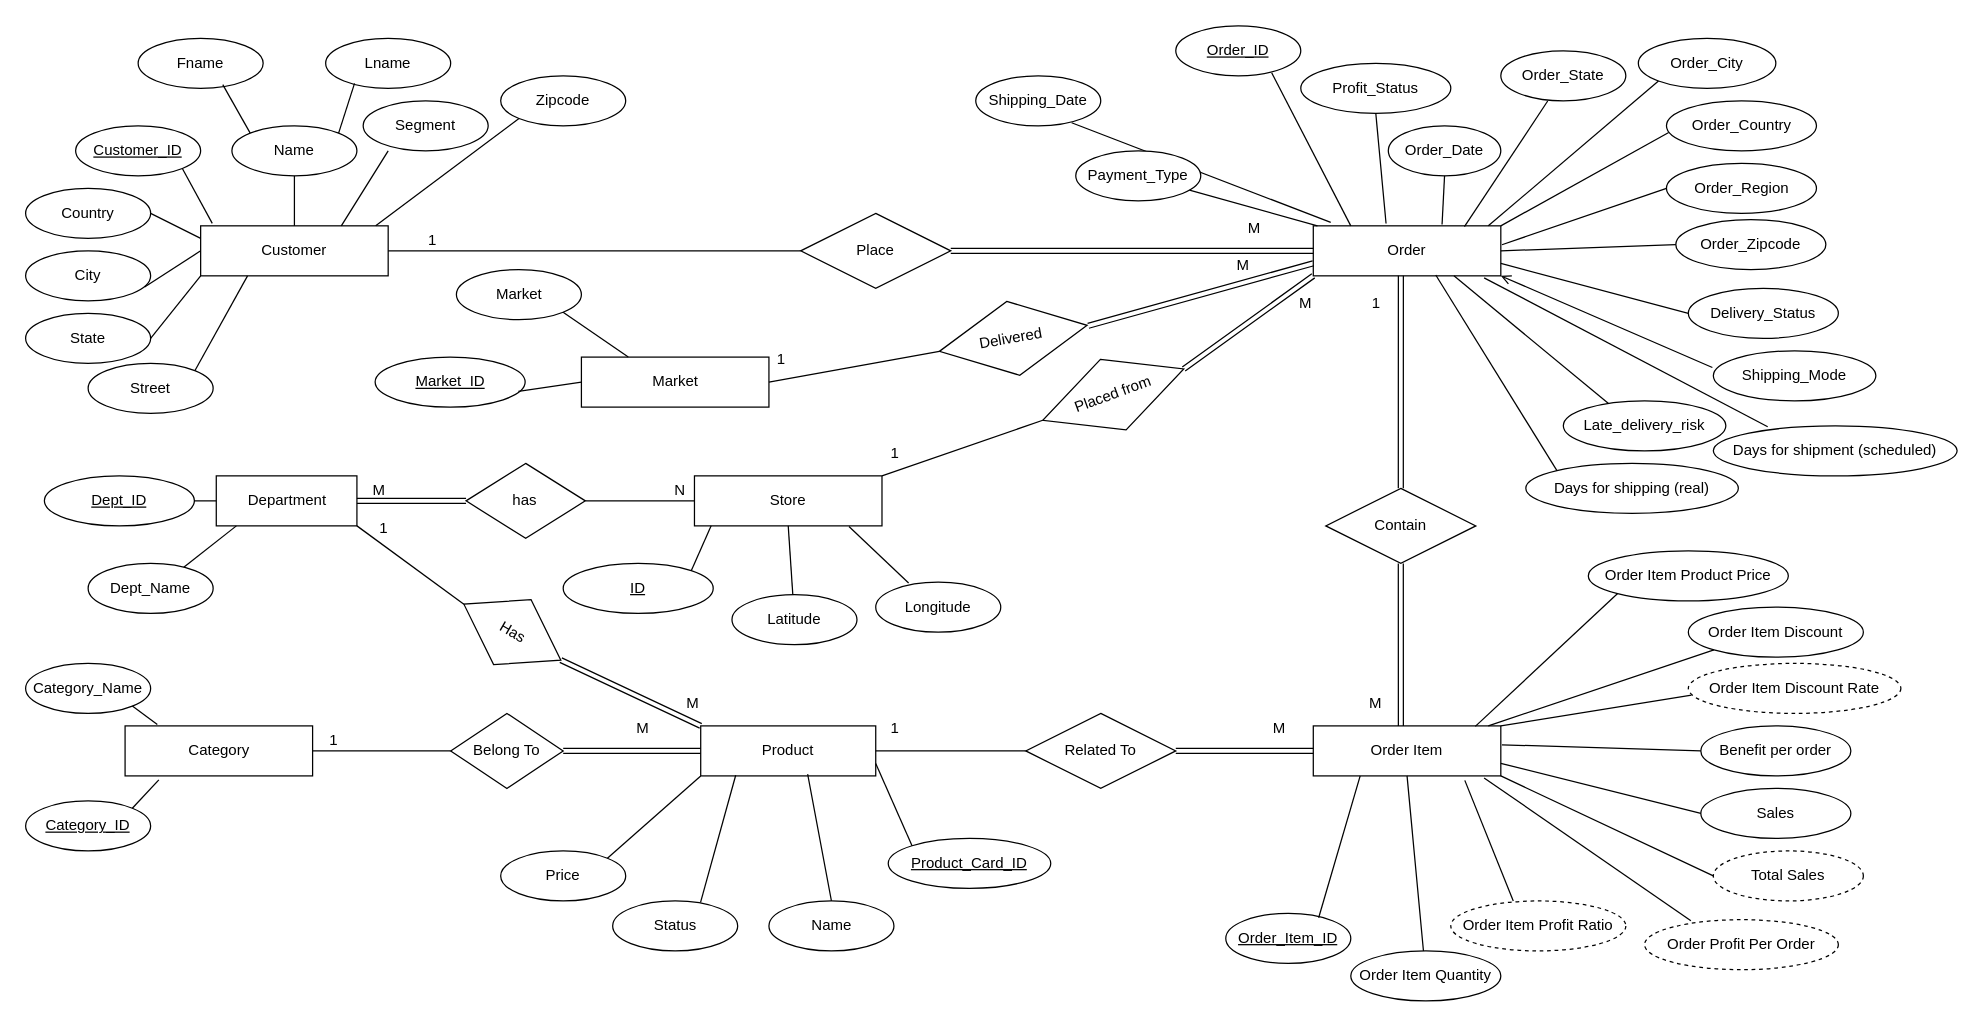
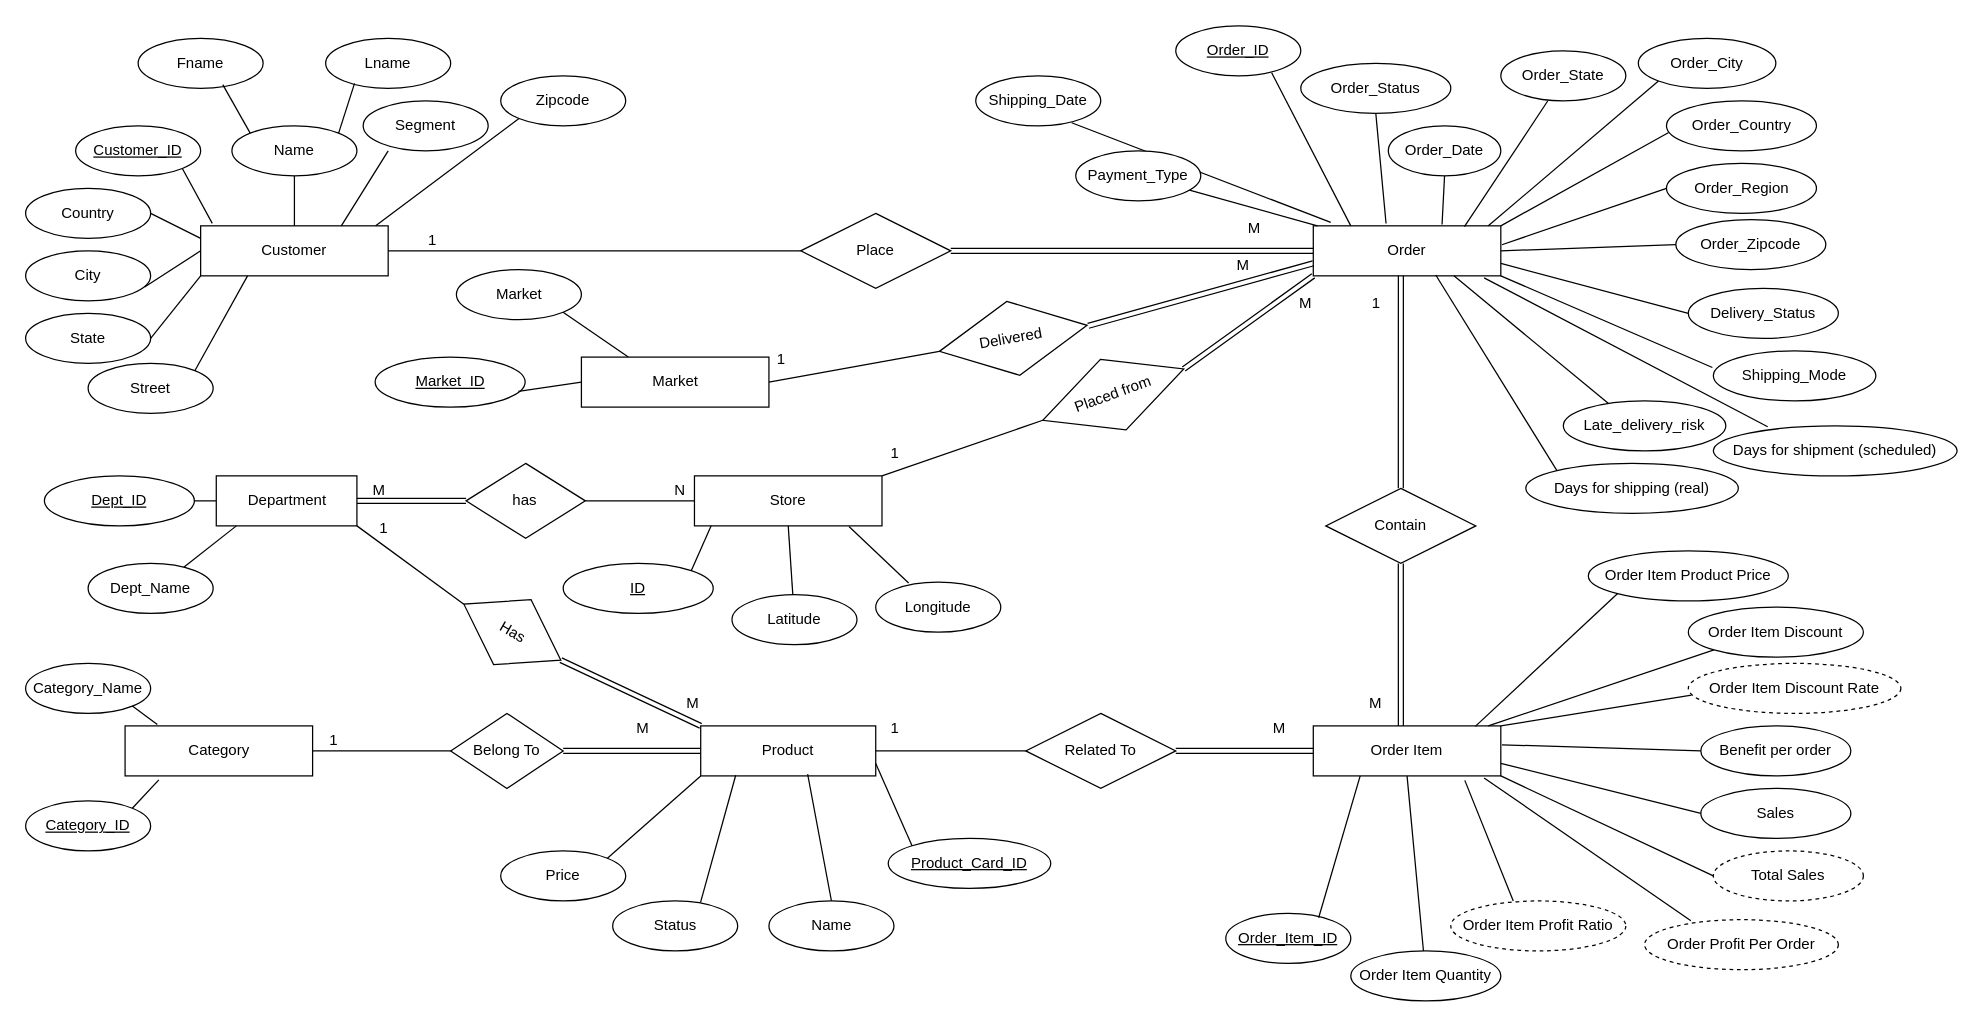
- <mxCell id="60" value="Profit_Status" style="ellipse;whiteSpace=wrap;html=1;" parent="1" vertex="1"><mxGeometry x="1040" y="50" width="120" height="40" as="geometry" /></mxCell>
+ <mxCell id="60" value="Order_Status" style="ellipse;whiteSpace=wrap;html=1;" parent="1" vertex="1"><mxGeometry x="1040" y="50" width="120" height="40" as="geometry" /></mxCell>
- <mxCell id="50" value="" style="endArrow=open;html=1;rounded=0;entryX=1;entryY=1;entryDx=0;entryDy=0;exitX=-0.006;exitY=0.333;exitDx=0;exitDy=0;exitPerimeter=0;" parent="1" source="46" target="40" edge="1"><mxGeometry width="50" height="50" relative="1" as="geometry"><mxPoint x="1055" y="306" as="sourcePoint" /><mxPoint x="1098" y="230" as="targetPoint" /></mxGeometry></mxCell>
+ <mxCell id="50" value="" style="endArrow=none;html=1;rounded=0;entryX=1;entryY=1;entryDx=0;entryDy=0;exitX=-0.006;exitY=0.333;exitDx=0;exitDy=0;exitPerimeter=0;" parent="1" source="46" target="40" edge="1"><mxGeometry width="50" height="50" relative="1" as="geometry"><mxPoint x="1055" y="306" as="sourcePoint" /><mxPoint x="1098" y="230" as="targetPoint" /></mxGeometry></mxCell>
